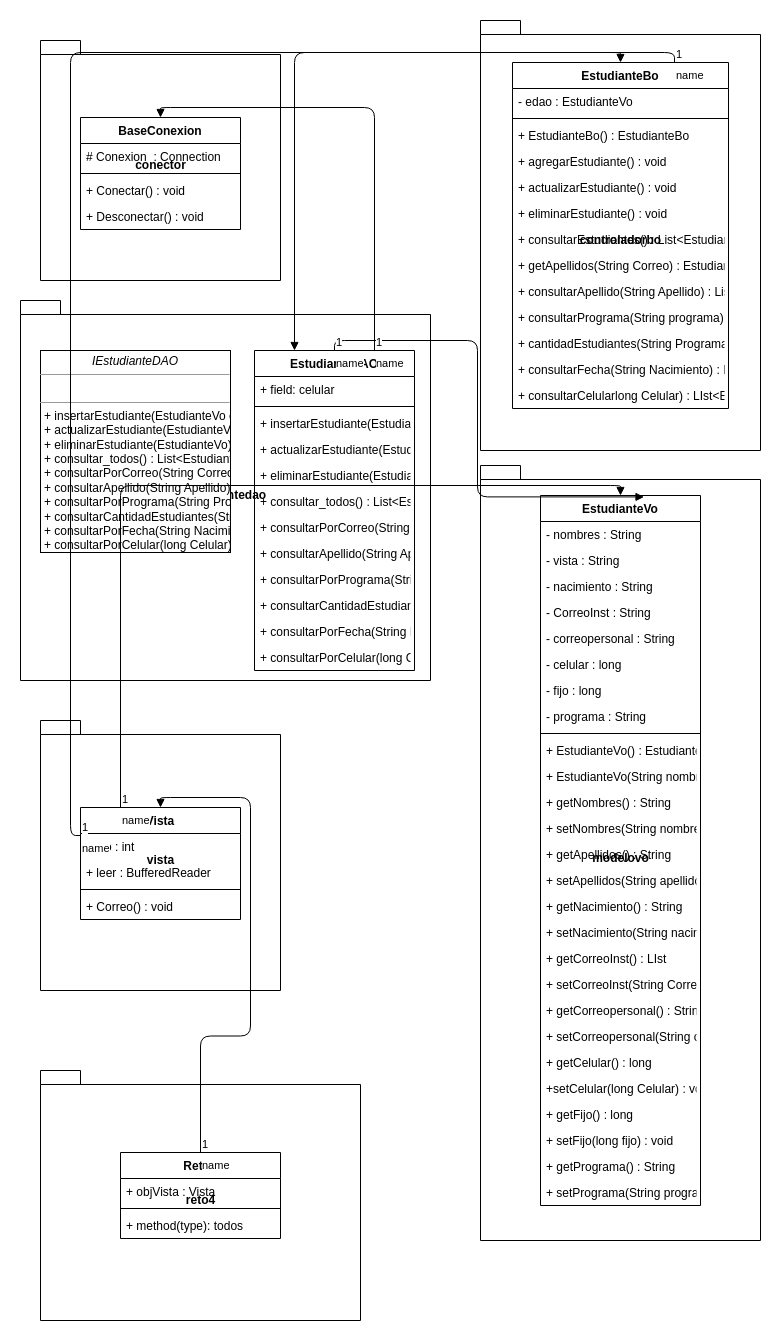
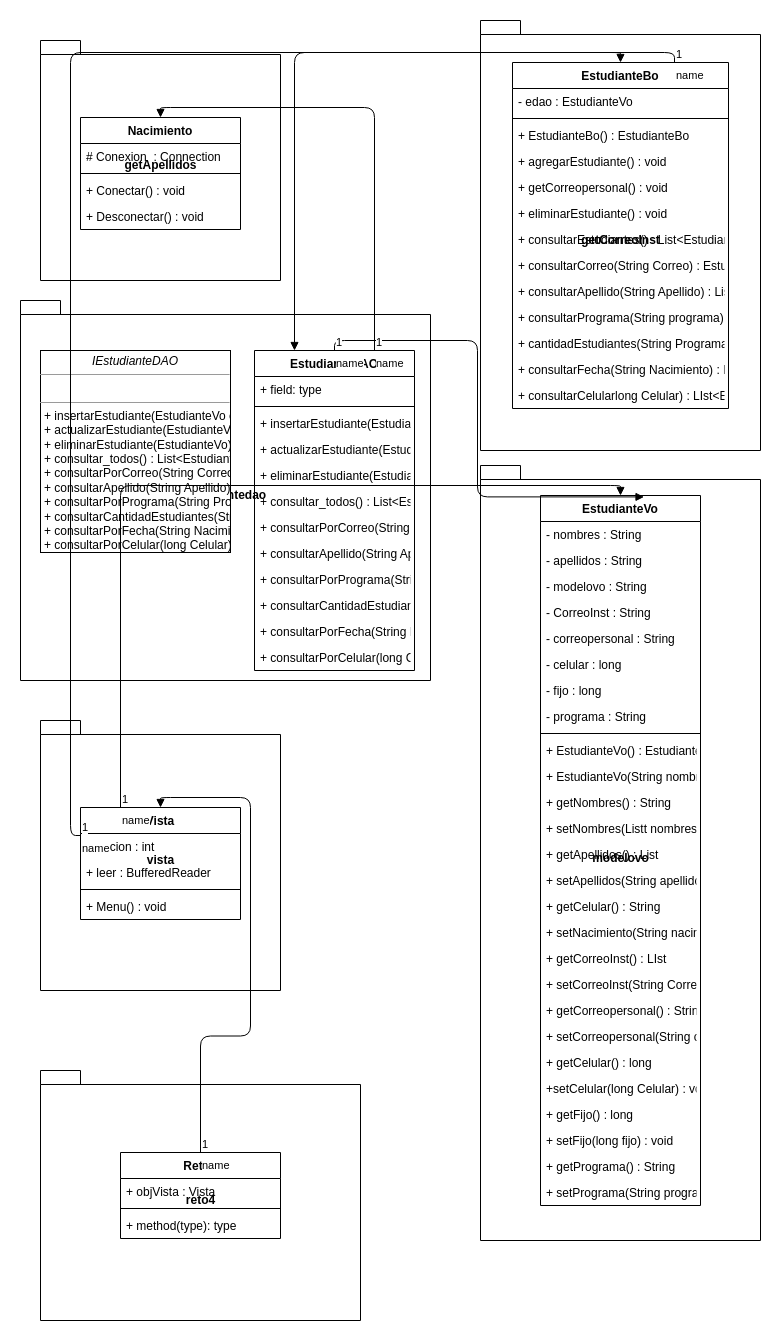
- <mxCell id="8" value="BaseConexion" style="swimlane;fontStyle=1;align=center;verticalAlign=top;childLayout=stackLayout;horizontal=1;startSize=26;horizontalStack=0;resizeParent=1;resizeParentMax=0;resizeLast=0;collapsible=1;marginBottom=0;" vertex="1" parent="1"><mxGeometry x="80" y="117" width="160" height="112" as="geometry" /></mxCell>
+ <mxCell id="8" value="Nacimiento" style="swimlane;fontStyle=1;align=center;verticalAlign=top;childLayout=stackLayout;horizontal=1;startSize=26;horizontalStack=0;resizeParent=1;resizeParentMax=0;resizeLast=0;collapsible=1;marginBottom=0;" vertex="1" parent="1"><mxGeometry x="80" y="117" width="160" height="112" as="geometry" /></mxCell>
- <mxCell id="2" value="conector" style="shape=folder;fontStyle=1;spacingTop=10;tabWidth=40;tabHeight=14;tabPosition=left;html=1;" vertex="1" parent="1"><mxGeometry x="40" y="40" width="240" height="240" as="geometry" /></mxCell>
+ <mxCell id="2" value="getApellidos" style="shape=folder;fontStyle=1;spacingTop=10;tabWidth=40;tabHeight=14;tabPosition=left;html=1;" vertex="1" parent="1"><mxGeometry x="40" y="40" width="240" height="240" as="geometry" /></mxCell>
- <mxCell id="18" value="+ actualizarEstudiante() : void" style="text;strokeColor=none;fillColor=none;align=left;verticalAlign=top;spacingLeft=4;spacingRight=4;overflow=hidden;rotatable=0;points=[[0,0.5],[1,0.5]];portConstraint=eastwest;" vertex="1" parent="13"><mxGeometry y="112" width="216" height="26" as="geometry" /></mxCell>
+ <mxCell id="18" value="+ getCorreopersonal() : void" style="text;strokeColor=none;fillColor=none;align=left;verticalAlign=top;spacingLeft=4;spacingRight=4;overflow=hidden;rotatable=0;points=[[0,0.5],[1,0.5]];portConstraint=eastwest;" vertex="1" parent="13"><mxGeometry y="112" width="216" height="26" as="geometry" /></mxCell>
- <mxCell id="3" value="controladorbo" style="shape=folder;fontStyle=1;spacingTop=10;tabWidth=40;tabHeight=14;tabPosition=left;html=1;" vertex="1" parent="1"><mxGeometry x="480" y="20" width="280" height="430" as="geometry" /></mxCell>
+ <mxCell id="3" value="getCorreoInst" style="shape=folder;fontStyle=1;spacingTop=10;tabWidth=40;tabHeight=14;tabPosition=left;html=1;" vertex="1" parent="1"><mxGeometry x="480" y="20" width="280" height="430" as="geometry" /></mxCell>
- <mxCell id="21" value="+ getApellidos(String Correo) : EstudianteVo" style="text;strokeColor=none;fillColor=none;align=left;verticalAlign=top;spacingLeft=4;spacingRight=4;overflow=hidden;rotatable=0;points=[[0,0.5],[1,0.5]];portConstraint=eastwest;" vertex="1" parent="13"><mxGeometry y="190" width="216" height="26" as="geometry" /></mxCell>
+ <mxCell id="21" value="+ consultarCorreo(String Correo) : EstudianteVo" style="text;strokeColor=none;fillColor=none;align=left;verticalAlign=top;spacingLeft=4;spacingRight=4;overflow=hidden;rotatable=0;points=[[0,0.5],[1,0.5]];portConstraint=eastwest;" vertex="1" parent="13"><mxGeometry y="190" width="216" height="26" as="geometry" /></mxCell>
- <mxCell id="28" value="+ field: celular" style="text;strokeColor=none;fillColor=none;align=left;verticalAlign=top;spacingLeft=4;spacingRight=4;overflow=hidden;rotatable=0;points=[[0,0.5],[1,0.5]];portConstraint=eastwest;" vertex="1" parent="27"><mxGeometry y="26" width="160" height="26" as="geometry" /></mxCell>
+ <mxCell id="28" value="+ field: type" style="text;strokeColor=none;fillColor=none;align=left;verticalAlign=top;spacingLeft=4;spacingRight=4;overflow=hidden;rotatable=0;points=[[0,0.5],[1,0.5]];portConstraint=eastwest;" vertex="1" parent="27"><mxGeometry y="26" width="160" height="26" as="geometry" /></mxCell>
- <mxCell id="43" value="- vista : String" style="text;strokeColor=none;fillColor=none;align=left;verticalAlign=top;spacingLeft=4;spacingRight=4;overflow=hidden;rotatable=0;points=[[0,0.5],[1,0.5]];portConstraint=eastwest;" vertex="1" parent="41"><mxGeometry y="52" width="160" height="26" as="geometry" /></mxCell>
+ <mxCell id="43" value="- apellidos : String" style="text;strokeColor=none;fillColor=none;align=left;verticalAlign=top;spacingLeft=4;spacingRight=4;overflow=hidden;rotatable=0;points=[[0,0.5],[1,0.5]];portConstraint=eastwest;" vertex="1" parent="41"><mxGeometry y="52" width="160" height="26" as="geometry" /></mxCell>
- <mxCell id="44" value="- nacimiento : String" style="text;strokeColor=none;fillColor=none;align=left;verticalAlign=top;spacingLeft=4;spacingRight=4;overflow=hidden;rotatable=0;points=[[0,0.5],[1,0.5]];portConstraint=eastwest;" vertex="1" parent="41"><mxGeometry y="78" width="160" height="26" as="geometry" /></mxCell>
+ <mxCell id="44" value="- modelovo : String" style="text;strokeColor=none;fillColor=none;align=left;verticalAlign=top;spacingLeft=4;spacingRight=4;overflow=hidden;rotatable=0;points=[[0,0.5],[1,0.5]];portConstraint=eastwest;" vertex="1" parent="41"><mxGeometry y="78" width="160" height="26" as="geometry" /></mxCell>
- <mxCell id="54" value="+ setNombres(String nombres) : void" style="text;strokeColor=none;fillColor=none;align=left;verticalAlign=top;spacingLeft=4;spacingRight=4;overflow=hidden;rotatable=0;points=[[0,0.5],[1,0.5]];portConstraint=eastwest;" vertex="1" parent="41"><mxGeometry y="320" width="160" height="26" as="geometry" /></mxCell>
+ <mxCell id="54" value="+ setNombres(Listt nombres) : void" style="text;strokeColor=none;fillColor=none;align=left;verticalAlign=top;spacingLeft=4;spacingRight=4;overflow=hidden;rotatable=0;points=[[0,0.5],[1,0.5]];portConstraint=eastwest;" vertex="1" parent="41"><mxGeometry y="320" width="160" height="26" as="geometry" /></mxCell>
- <mxCell id="70" value="+ fijo : int" style="text;strokeColor=none;fillColor=none;align=left;verticalAlign=top;spacingLeft=4;spacingRight=4;overflow=hidden;rotatable=0;points=[[0,0.5],[1,0.5]];portConstraint=eastwest;" vertex="1" parent="69"><mxGeometry y="26" width="160" height="26" as="geometry" /></mxCell>
+ <mxCell id="70" value="+ opcion : int" style="text;strokeColor=none;fillColor=none;align=left;verticalAlign=top;spacingLeft=4;spacingRight=4;overflow=hidden;rotatable=0;points=[[0,0.5],[1,0.5]];portConstraint=eastwest;" vertex="1" parent="69"><mxGeometry y="26" width="160" height="26" as="geometry" /></mxCell>
- <mxCell id="55" value="+ getApellidos() : String" style="text;strokeColor=none;fillColor=none;align=left;verticalAlign=top;spacingLeft=4;spacingRight=4;overflow=hidden;rotatable=0;points=[[0,0.5],[1,0.5]];portConstraint=eastwest;" vertex="1" parent="41"><mxGeometry y="346" width="160" height="26" as="geometry" /></mxCell>
+ <mxCell id="55" value="+ getApellidos() : List" style="text;strokeColor=none;fillColor=none;align=left;verticalAlign=top;spacingLeft=4;spacingRight=4;overflow=hidden;rotatable=0;points=[[0,0.5],[1,0.5]];portConstraint=eastwest;" vertex="1" parent="41"><mxGeometry y="346" width="160" height="26" as="geometry" /></mxCell>
- <mxCell id="73" value="+ Correo() : void" style="text;strokeColor=none;fillColor=none;align=left;verticalAlign=top;spacingLeft=4;spacingRight=4;overflow=hidden;rotatable=0;points=[[0,0.5],[1,0.5]];portConstraint=eastwest;" vertex="1" parent="69"><mxGeometry y="86" width="160" height="26" as="geometry" /></mxCell>
+ <mxCell id="73" value="+ Menu() : void" style="text;strokeColor=none;fillColor=none;align=left;verticalAlign=top;spacingLeft=4;spacingRight=4;overflow=hidden;rotatable=0;points=[[0,0.5],[1,0.5]];portConstraint=eastwest;" vertex="1" parent="69"><mxGeometry y="86" width="160" height="26" as="geometry" /></mxCell>
- <mxCell id="57" value="+ getNacimiento() : String" style="text;strokeColor=none;fillColor=none;align=left;verticalAlign=top;spacingLeft=4;spacingRight=4;overflow=hidden;rotatable=0;points=[[0,0.5],[1,0.5]];portConstraint=eastwest;" vertex="1" parent="41"><mxGeometry y="398" width="160" height="26" as="geometry" /></mxCell>
+ <mxCell id="57" value="+ getCelular() : String" style="text;strokeColor=none;fillColor=none;align=left;verticalAlign=top;spacingLeft=4;spacingRight=4;overflow=hidden;rotatable=0;points=[[0,0.5],[1,0.5]];portConstraint=eastwest;" vertex="1" parent="41"><mxGeometry y="398" width="160" height="26" as="geometry" /></mxCell>
- <mxCell id="77" value="+ method(type): todos" style="text;strokeColor=none;fillColor=none;align=left;verticalAlign=top;spacingLeft=4;spacingRight=4;overflow=hidden;rotatable=0;points=[[0,0.5],[1,0.5]];portConstraint=eastwest;" vertex="1" parent="74"><mxGeometry y="60" width="160" height="26" as="geometry" /></mxCell>
+ <mxCell id="77" value="+ method(type): type" style="text;strokeColor=none;fillColor=none;align=left;verticalAlign=top;spacingLeft=4;spacingRight=4;overflow=hidden;rotatable=0;points=[[0,0.5],[1,0.5]];portConstraint=eastwest;" vertex="1" parent="74"><mxGeometry y="60" width="160" height="26" as="geometry" /></mxCell>
